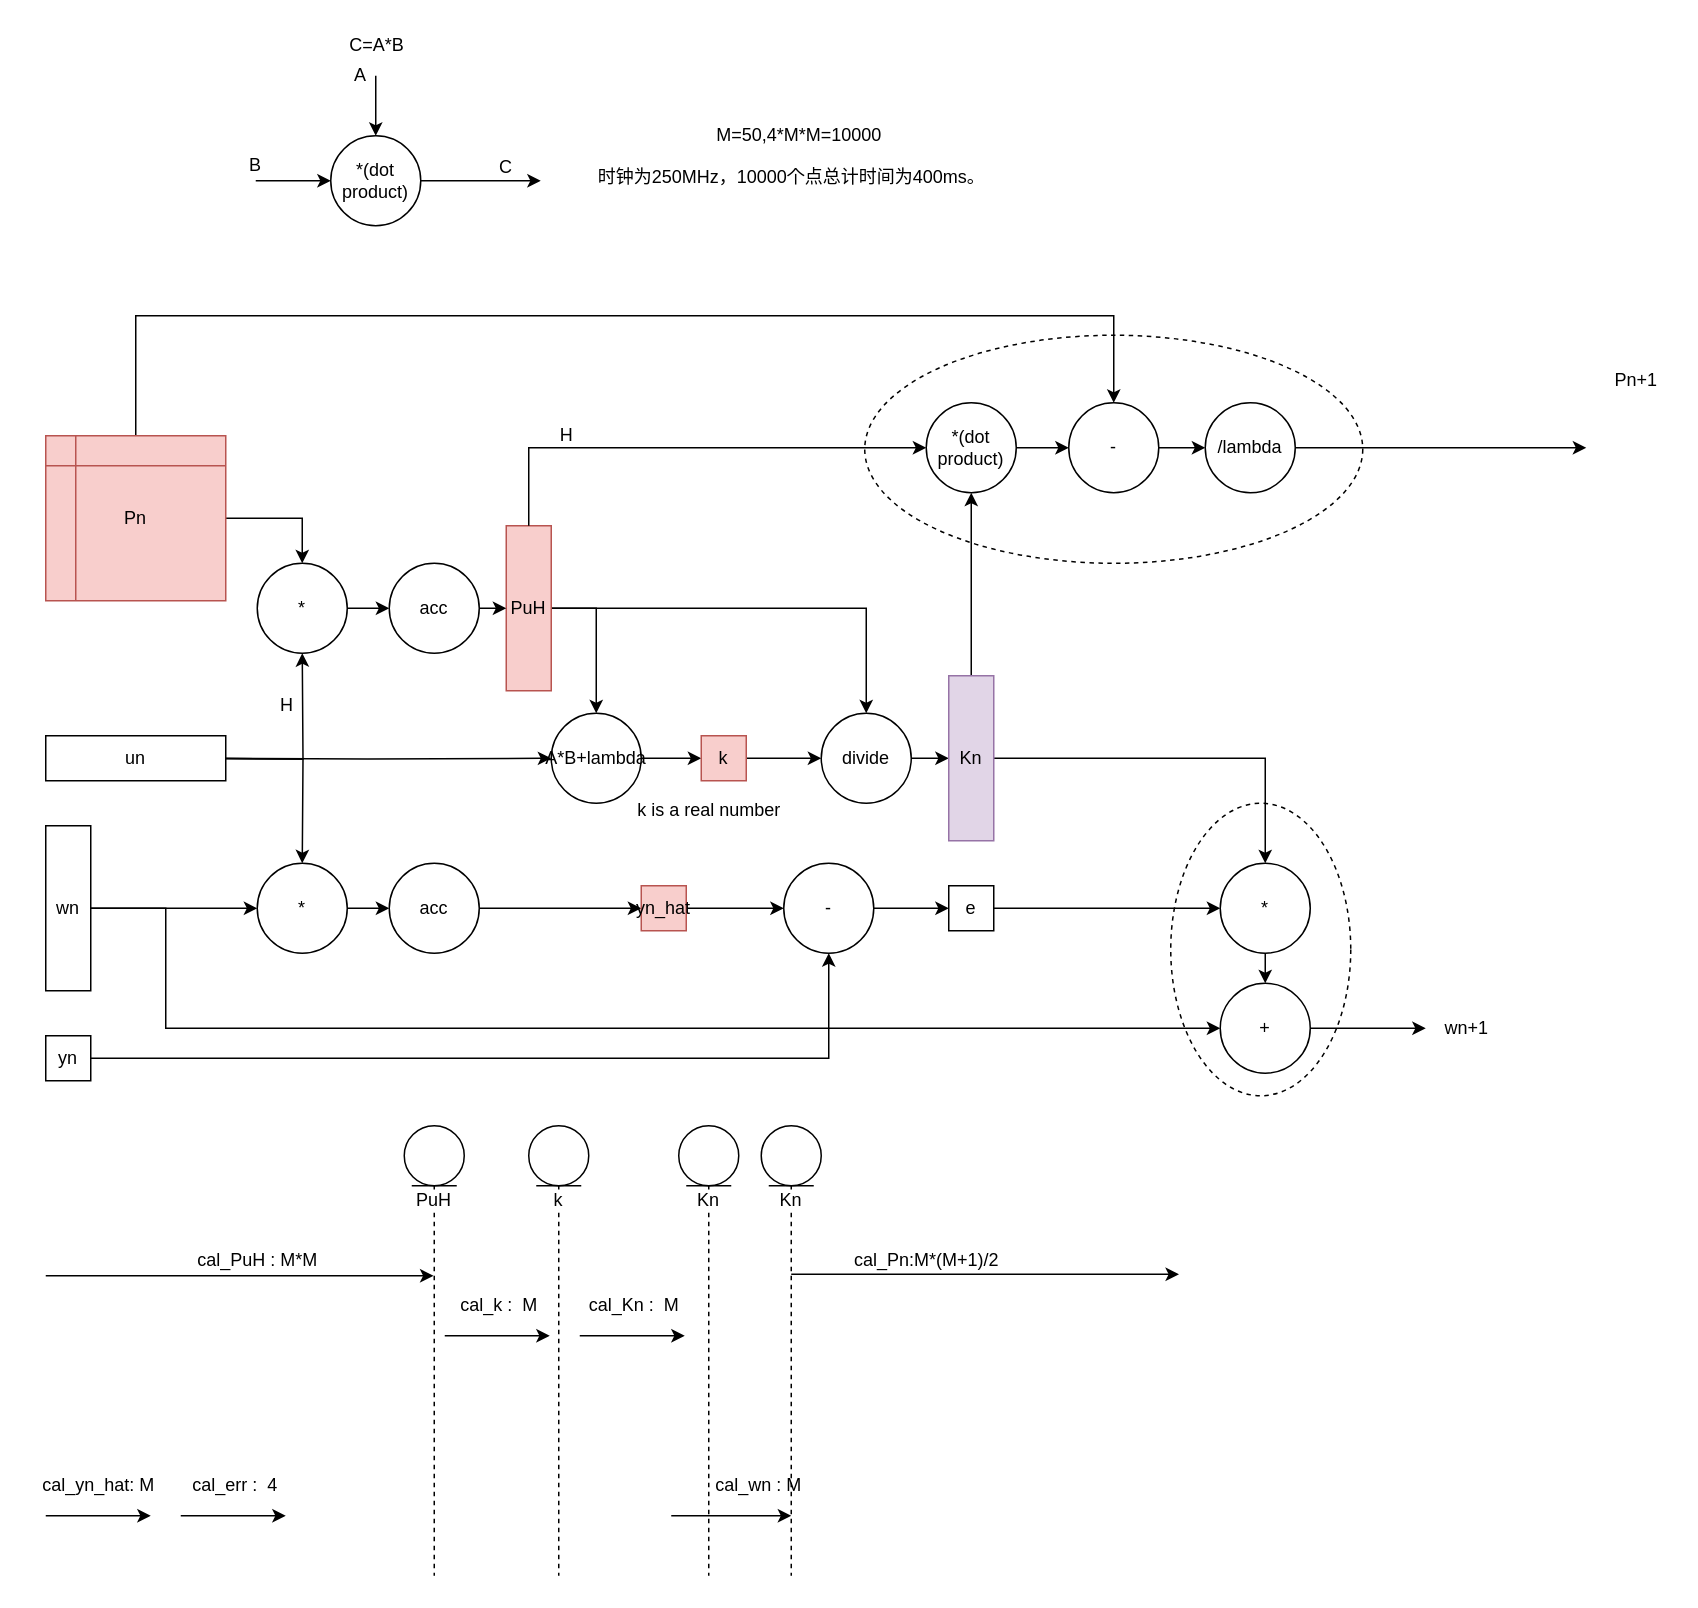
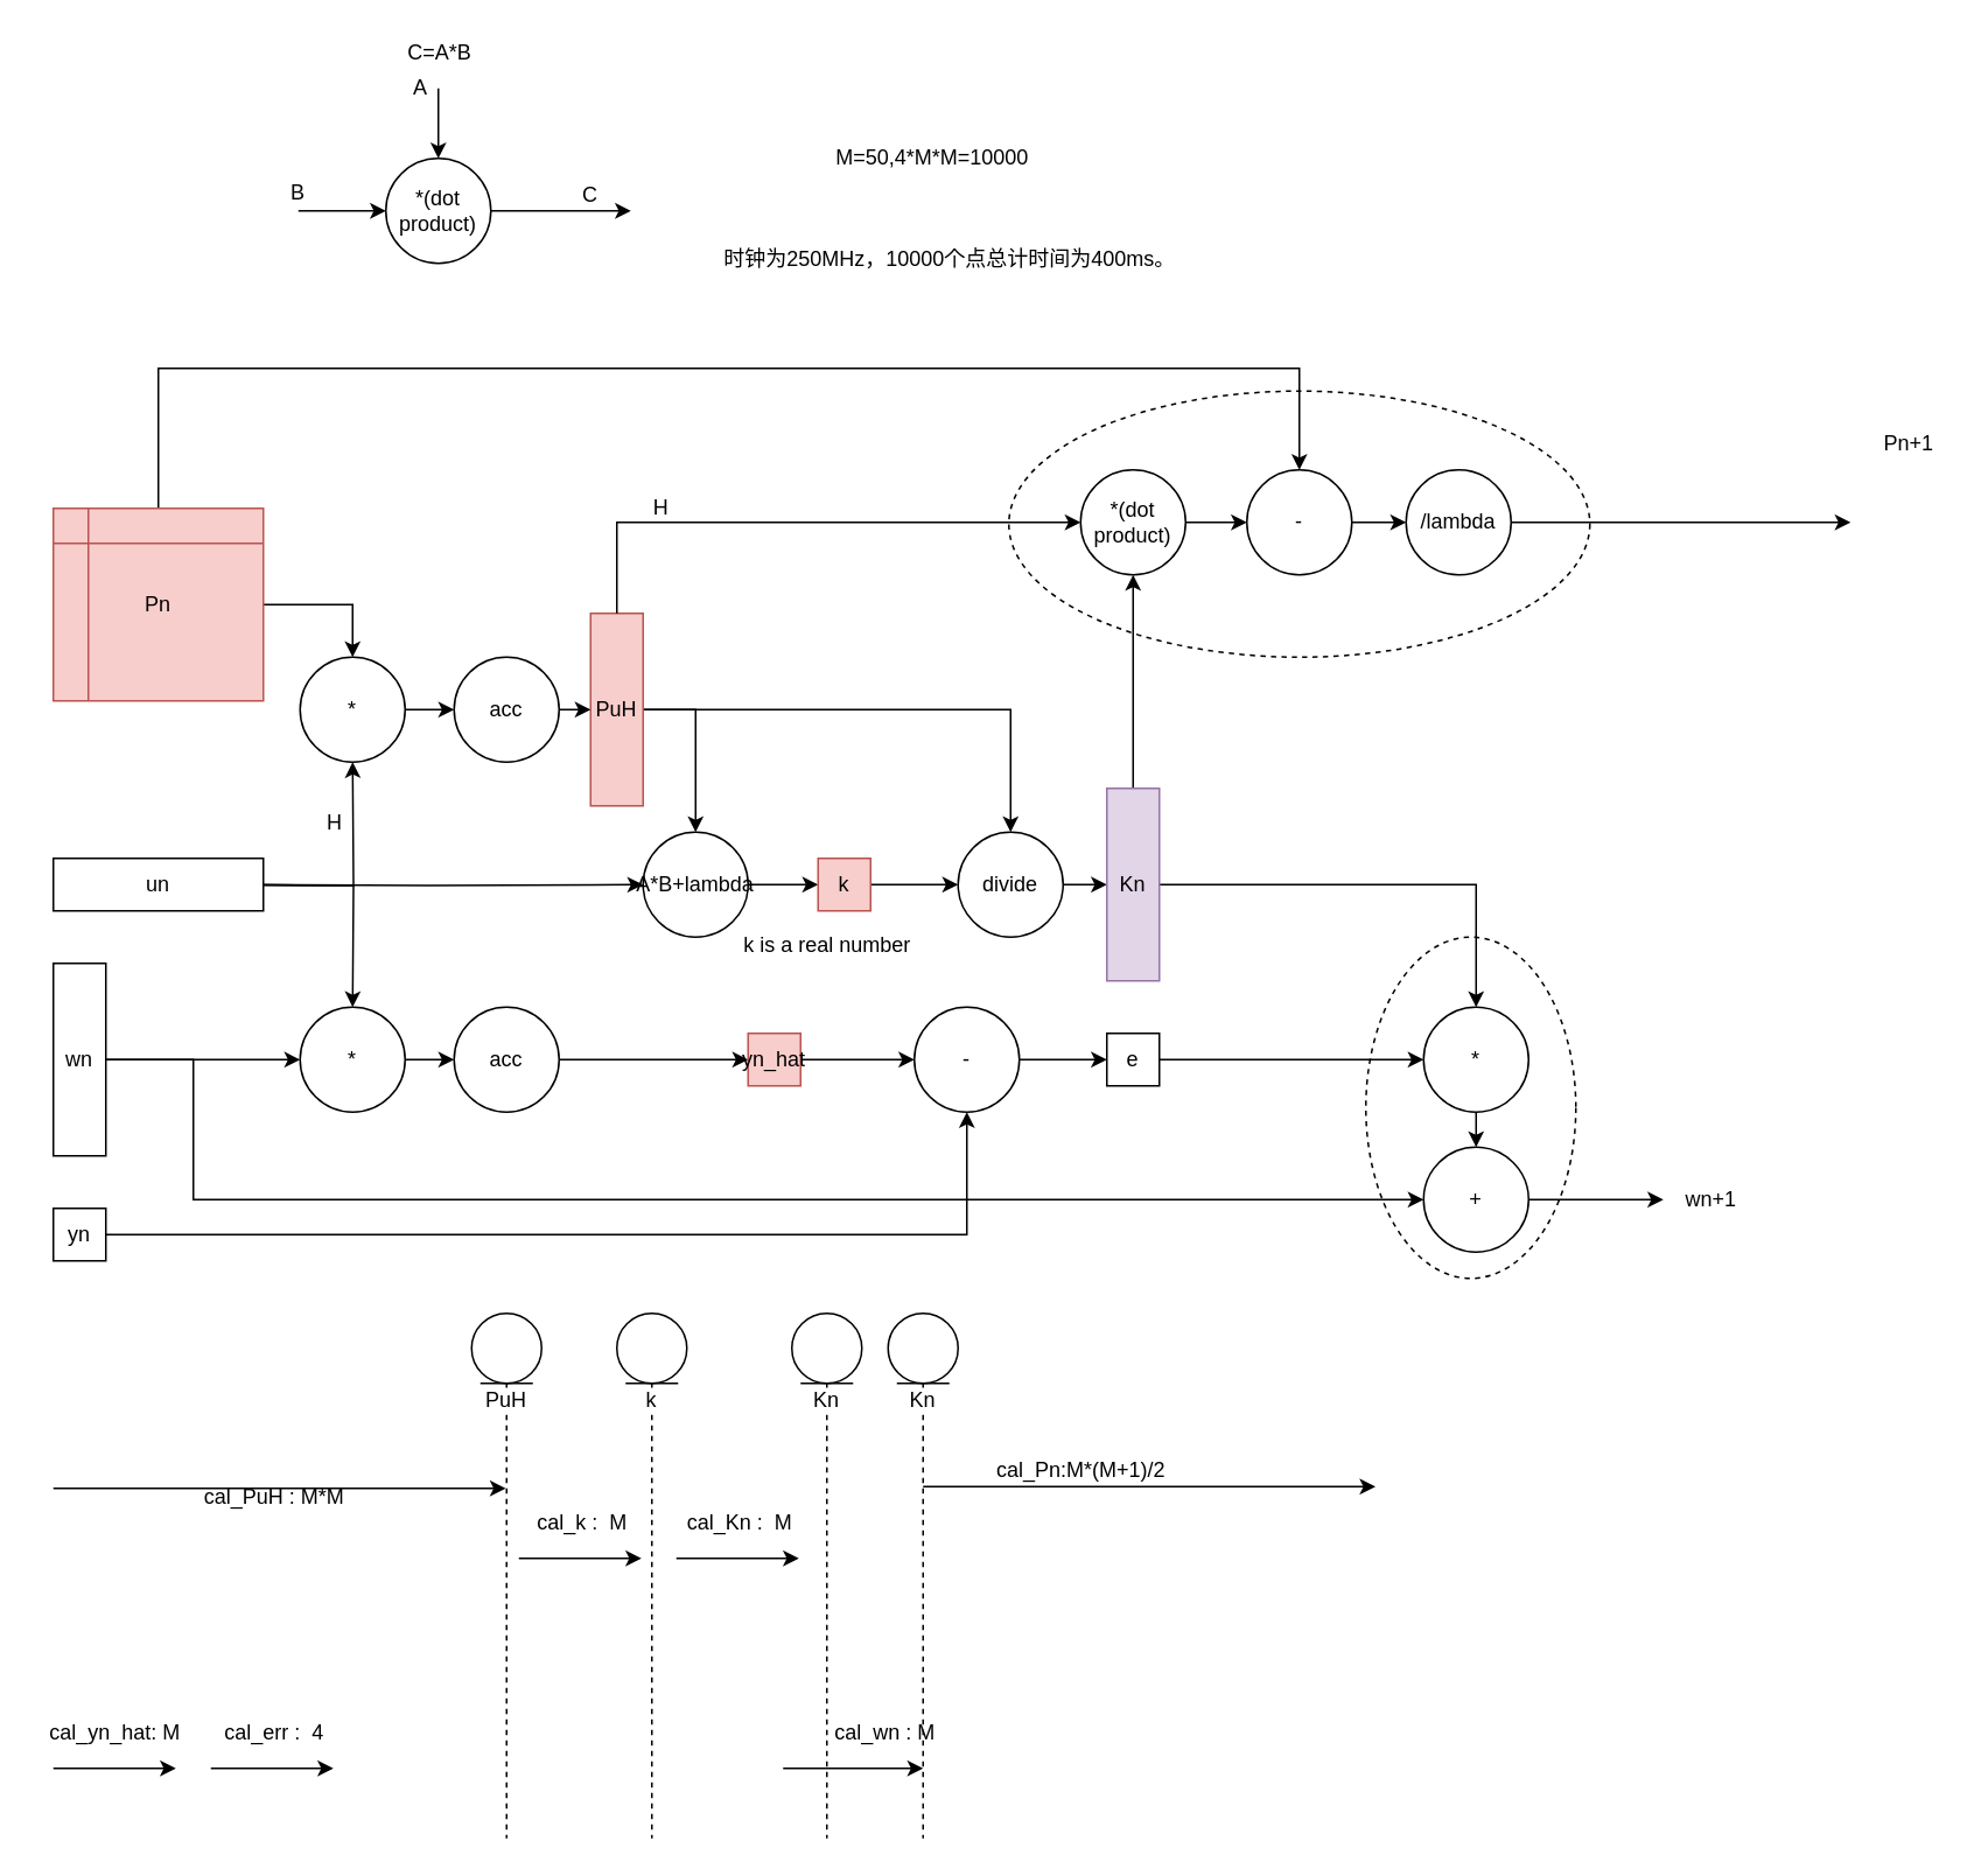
- <mxCell id="56" value="时钟为250MHz，10000个点总计时间为400ms。" style="text;html=1;align=center;verticalAlign=middle;resizable=0;points=[];autosize=1;" parent="1" vertex="1"><mxGeometry x="392" y="108" width="270" height="20" as="geometry" /></mxCell>
+ <mxCell id="56" value="时钟为250MHz，10000个点总计时间为400ms。" style="text;html=1;align=center;verticalAlign=middle;resizable=0;points=[];autosize=1;" parent="1" vertex="1"><mxGeometry x="407" y="138" width="270" height="20" as="geometry" /></mxCell>
- <mxCell id="73" value="cal_PuH : M*M" style="text;html=1;align=center;verticalAlign=middle;resizable=0;points=[];autosize=1;" vertex="1" parent="1"><mxGeometry x="121" y="830" width="100" height="20" as="geometry" /></mxCell>
+ <mxCell id="73" value="cal_PuH : M*M" style="text;html=1;align=center;verticalAlign=middle;resizable=0;points=[];autosize=1;" vertex="1" parent="1"><mxGeometry x="106" y="845" width="100" height="20" as="geometry" /></mxCell>
